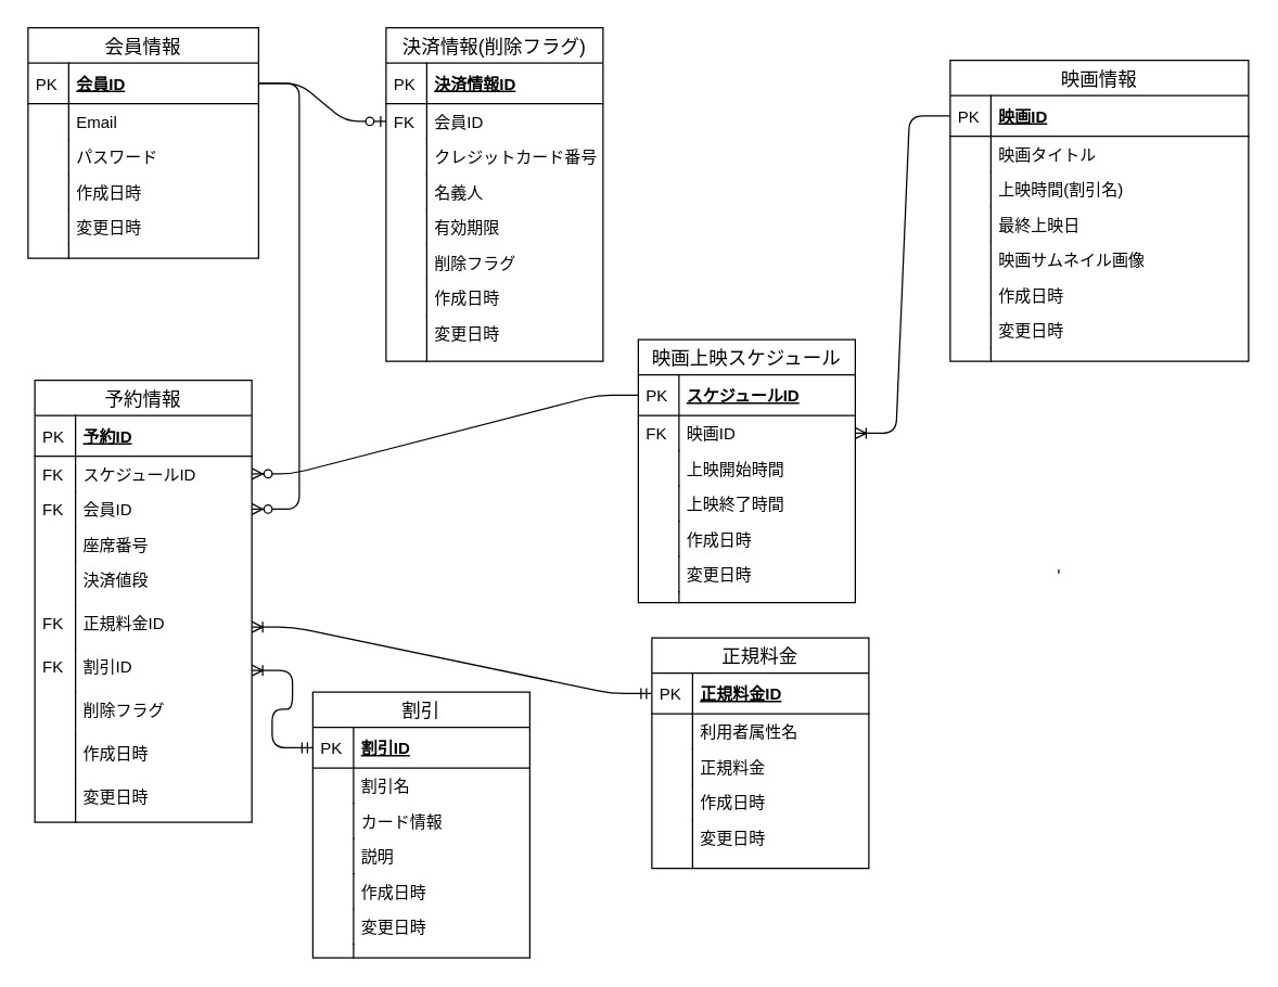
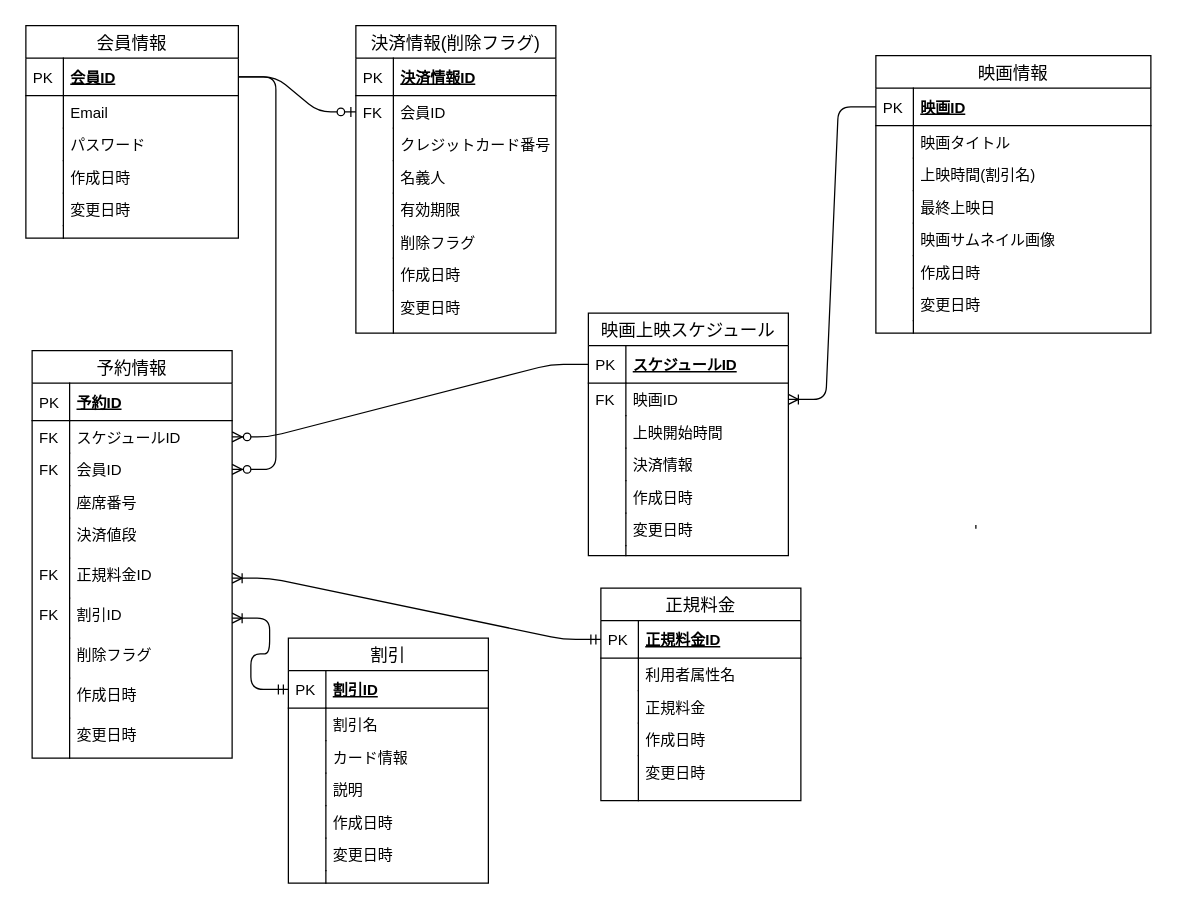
- <mxCell id="98" value="上映終了時間" style="shape=partialRectangle;top=0;left=0;right=0;bottom=0;align=left;verticalAlign=top;fillColor=none;spacingLeft=34;spacingRight=4;overflow=hidden;rotatable=0;points=[[0,0.5],[1,0.5]];portConstraint=eastwest;dropTarget=0;fontSize=12;" parent="91" vertex="1"><mxGeometry y="108" width="160" height="26" as="geometry" /></mxCell>
+ <mxCell id="98" value="決済情報" style="shape=partialRectangle;top=0;left=0;right=0;bottom=0;align=left;verticalAlign=top;fillColor=none;spacingLeft=34;spacingRight=4;overflow=hidden;rotatable=0;points=[[0,0.5],[1,0.5]];portConstraint=eastwest;dropTarget=0;fontSize=12;" parent="91" vertex="1"><mxGeometry y="108" width="160" height="26" as="geometry" /></mxCell>
